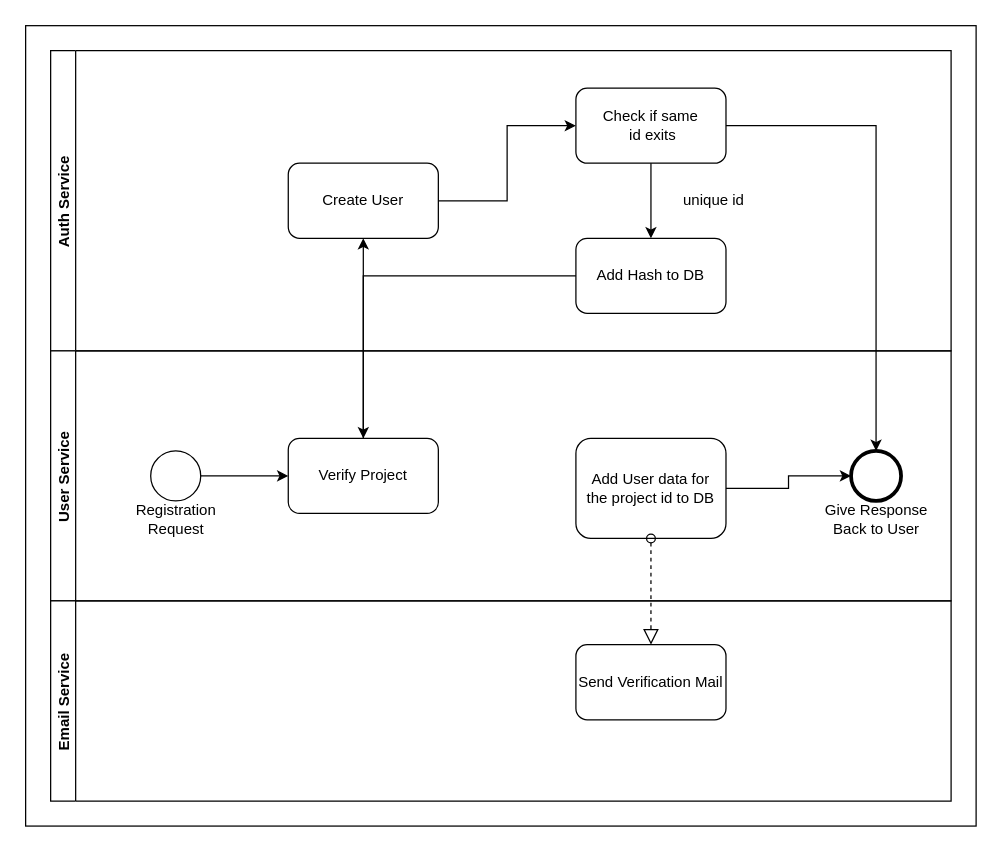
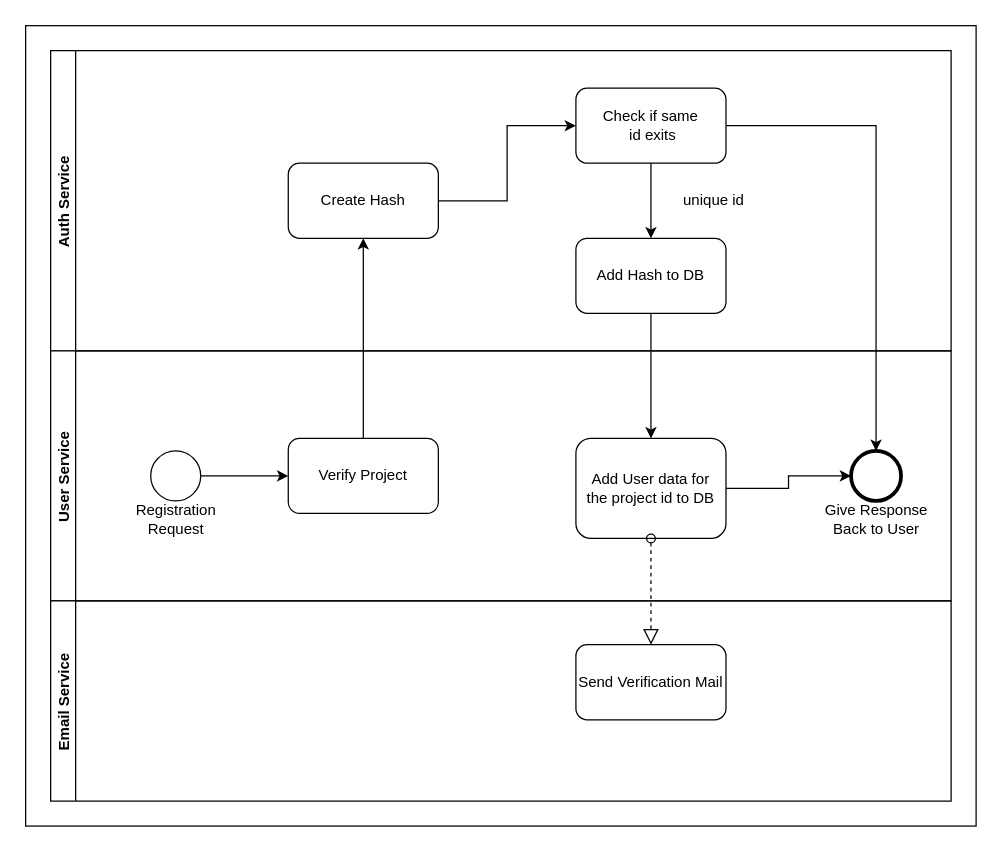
- <mxCell id="4" value="Create User" style="shape=ext;rounded=1;html=1;whiteSpace=wrap;fillColor=none;" parent="2" vertex="1"><mxGeometry x="190" y="90" width="120" height="60" as="geometry" /></mxCell>
+ <mxCell id="4" value="Create Hash" style="shape=ext;rounded=1;html=1;whiteSpace=wrap;fillColor=none;" parent="2" vertex="1"><mxGeometry x="190" y="90" width="120" height="60" as="geometry" /></mxCell>
- <mxCell id="20" style="edgeStyle=orthogonalEdgeStyle;rounded=0;orthogonalLoop=1;jettySize=auto;html=1;" parent="1" source="7" target="18" edge="1"><mxGeometry relative="1" as="geometry" /></mxCell>
+ <mxCell id="20" style="edgeStyle=orthogonalEdgeStyle;rounded=0;orthogonalLoop=1;jettySize=auto;html=1;entryX=0.5;entryY=0;entryDx=0;entryDy=0;" parent="1" source="7" target="12" edge="1"><mxGeometry relative="1" as="geometry" /></mxCell>
